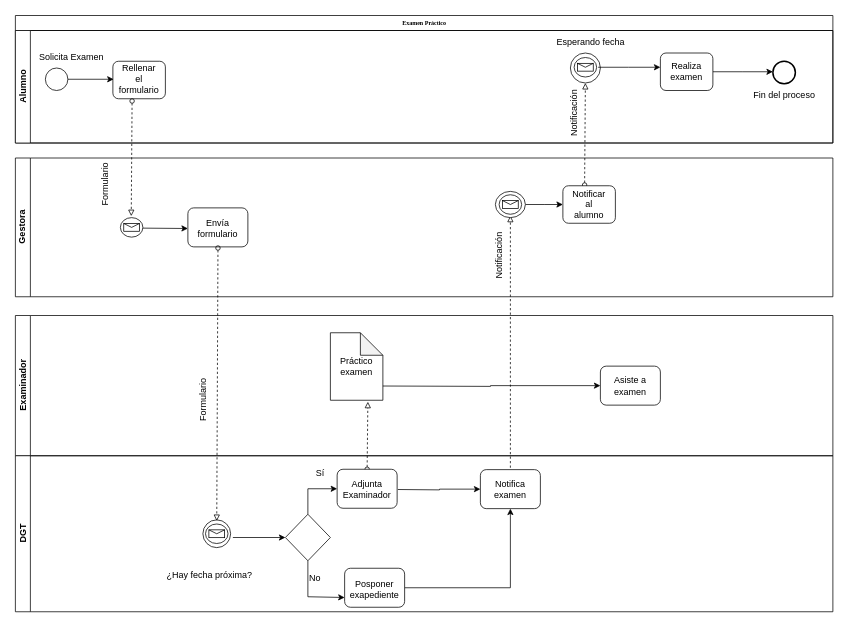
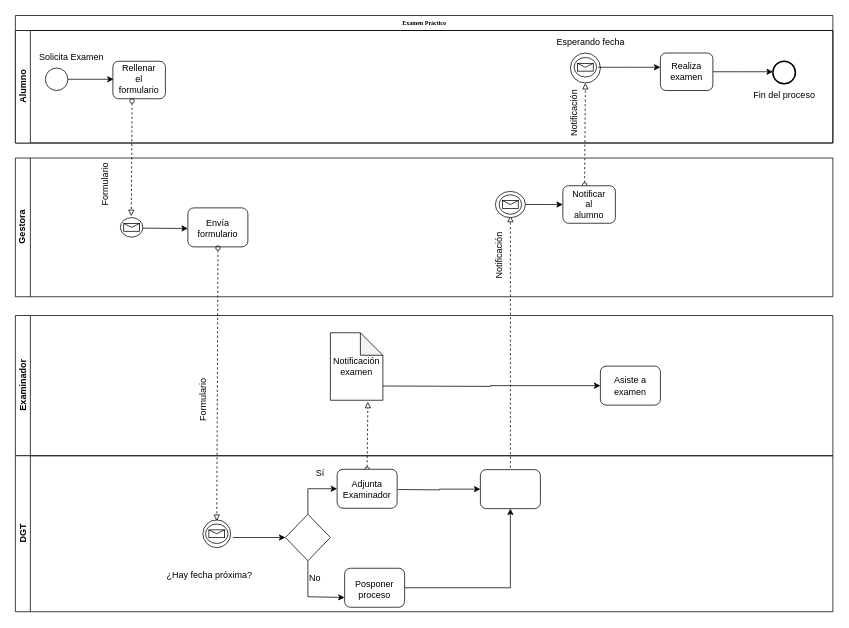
- <mxCell id="31" value="Práctico examen" style="shape=note;whiteSpace=wrap;html=1;backgroundOutline=1;darkOpacity=0.05;" vertex="1" parent="21"><mxGeometry x="420" y="23" width="70" height="90" as="geometry" /></mxCell>
+ <mxCell id="31" value="Notificación examen" style="shape=note;whiteSpace=wrap;html=1;backgroundOutline=1;darkOpacity=0.05;" vertex="1" parent="21"><mxGeometry x="420" y="23" width="70" height="90" as="geometry" /></mxCell>
- <mxCell id="51" value="Notifica examen" style="text;html=1;strokeColor=none;fillColor=none;align=center;verticalAlign=middle;whiteSpace=wrap;rounded=0;" parent="32" vertex="1"><mxGeometry x="630" y="34" width="60" height="21" as="geometry" /></mxCell>
- <mxCell id="49" value="Posponer exapediente" style="text;html=1;strokeColor=none;fillColor=none;align=center;verticalAlign=middle;whiteSpace=wrap;rounded=0;" parent="32" vertex="1"><mxGeometry x="449" y="167" width="60" height="21" as="geometry" /></mxCell>
+ <mxCell id="49" value="Posponer proceso" style="text;html=1;strokeColor=none;fillColor=none;align=center;verticalAlign=middle;whiteSpace=wrap;rounded=0;" parent="32" vertex="1"><mxGeometry x="449" y="167" width="60" height="21" as="geometry" /></mxCell>
